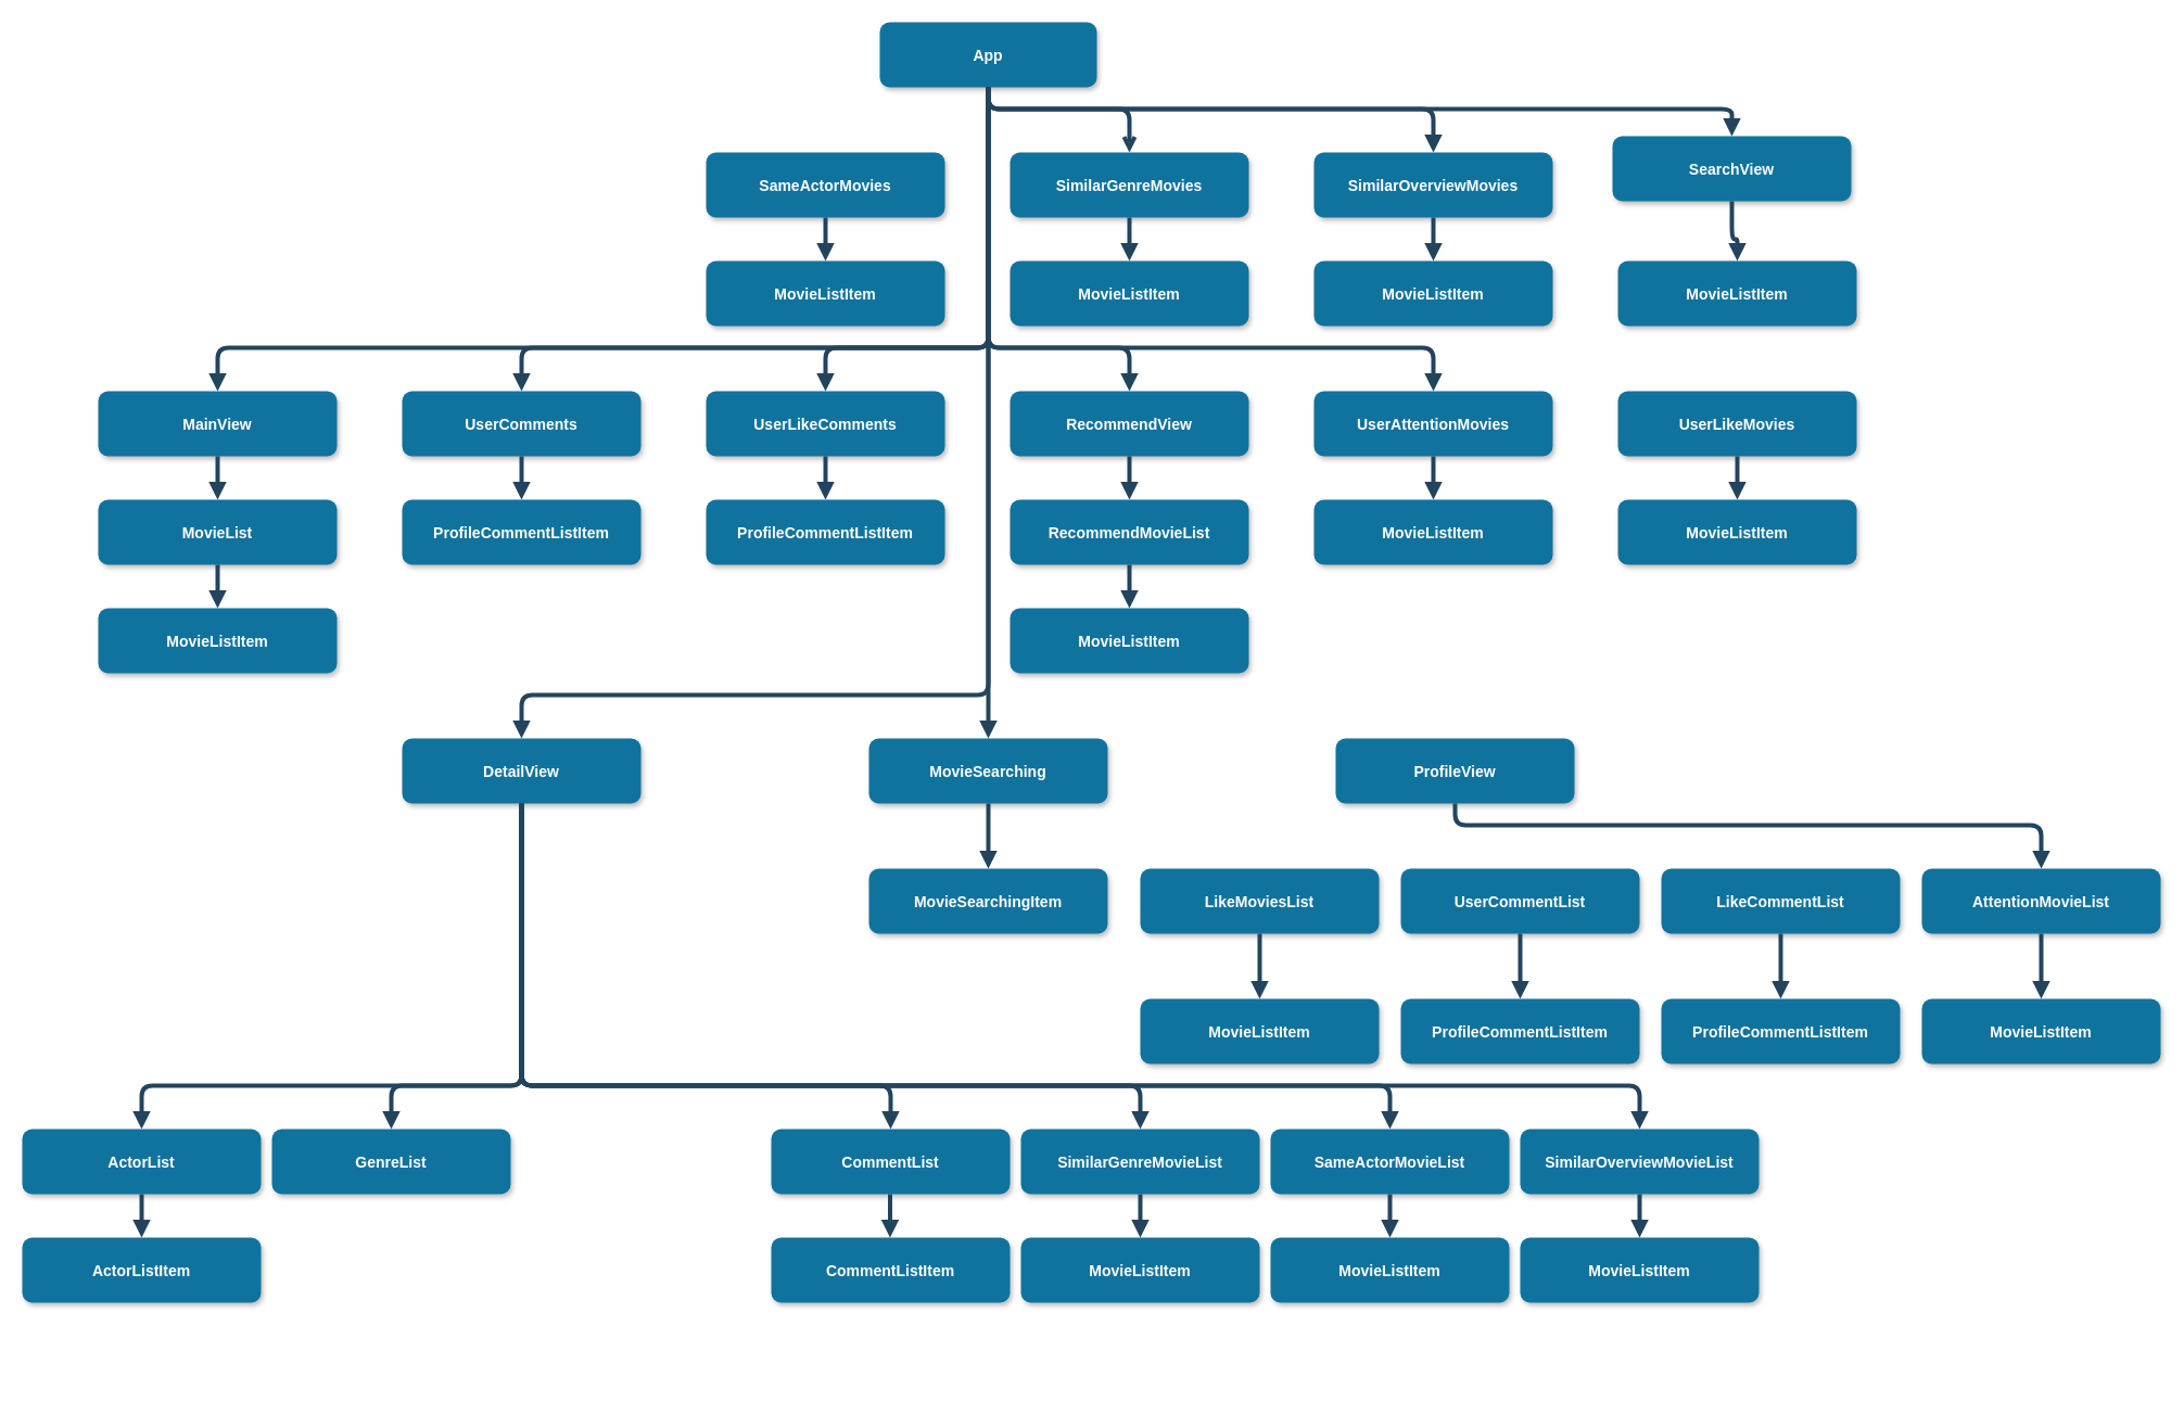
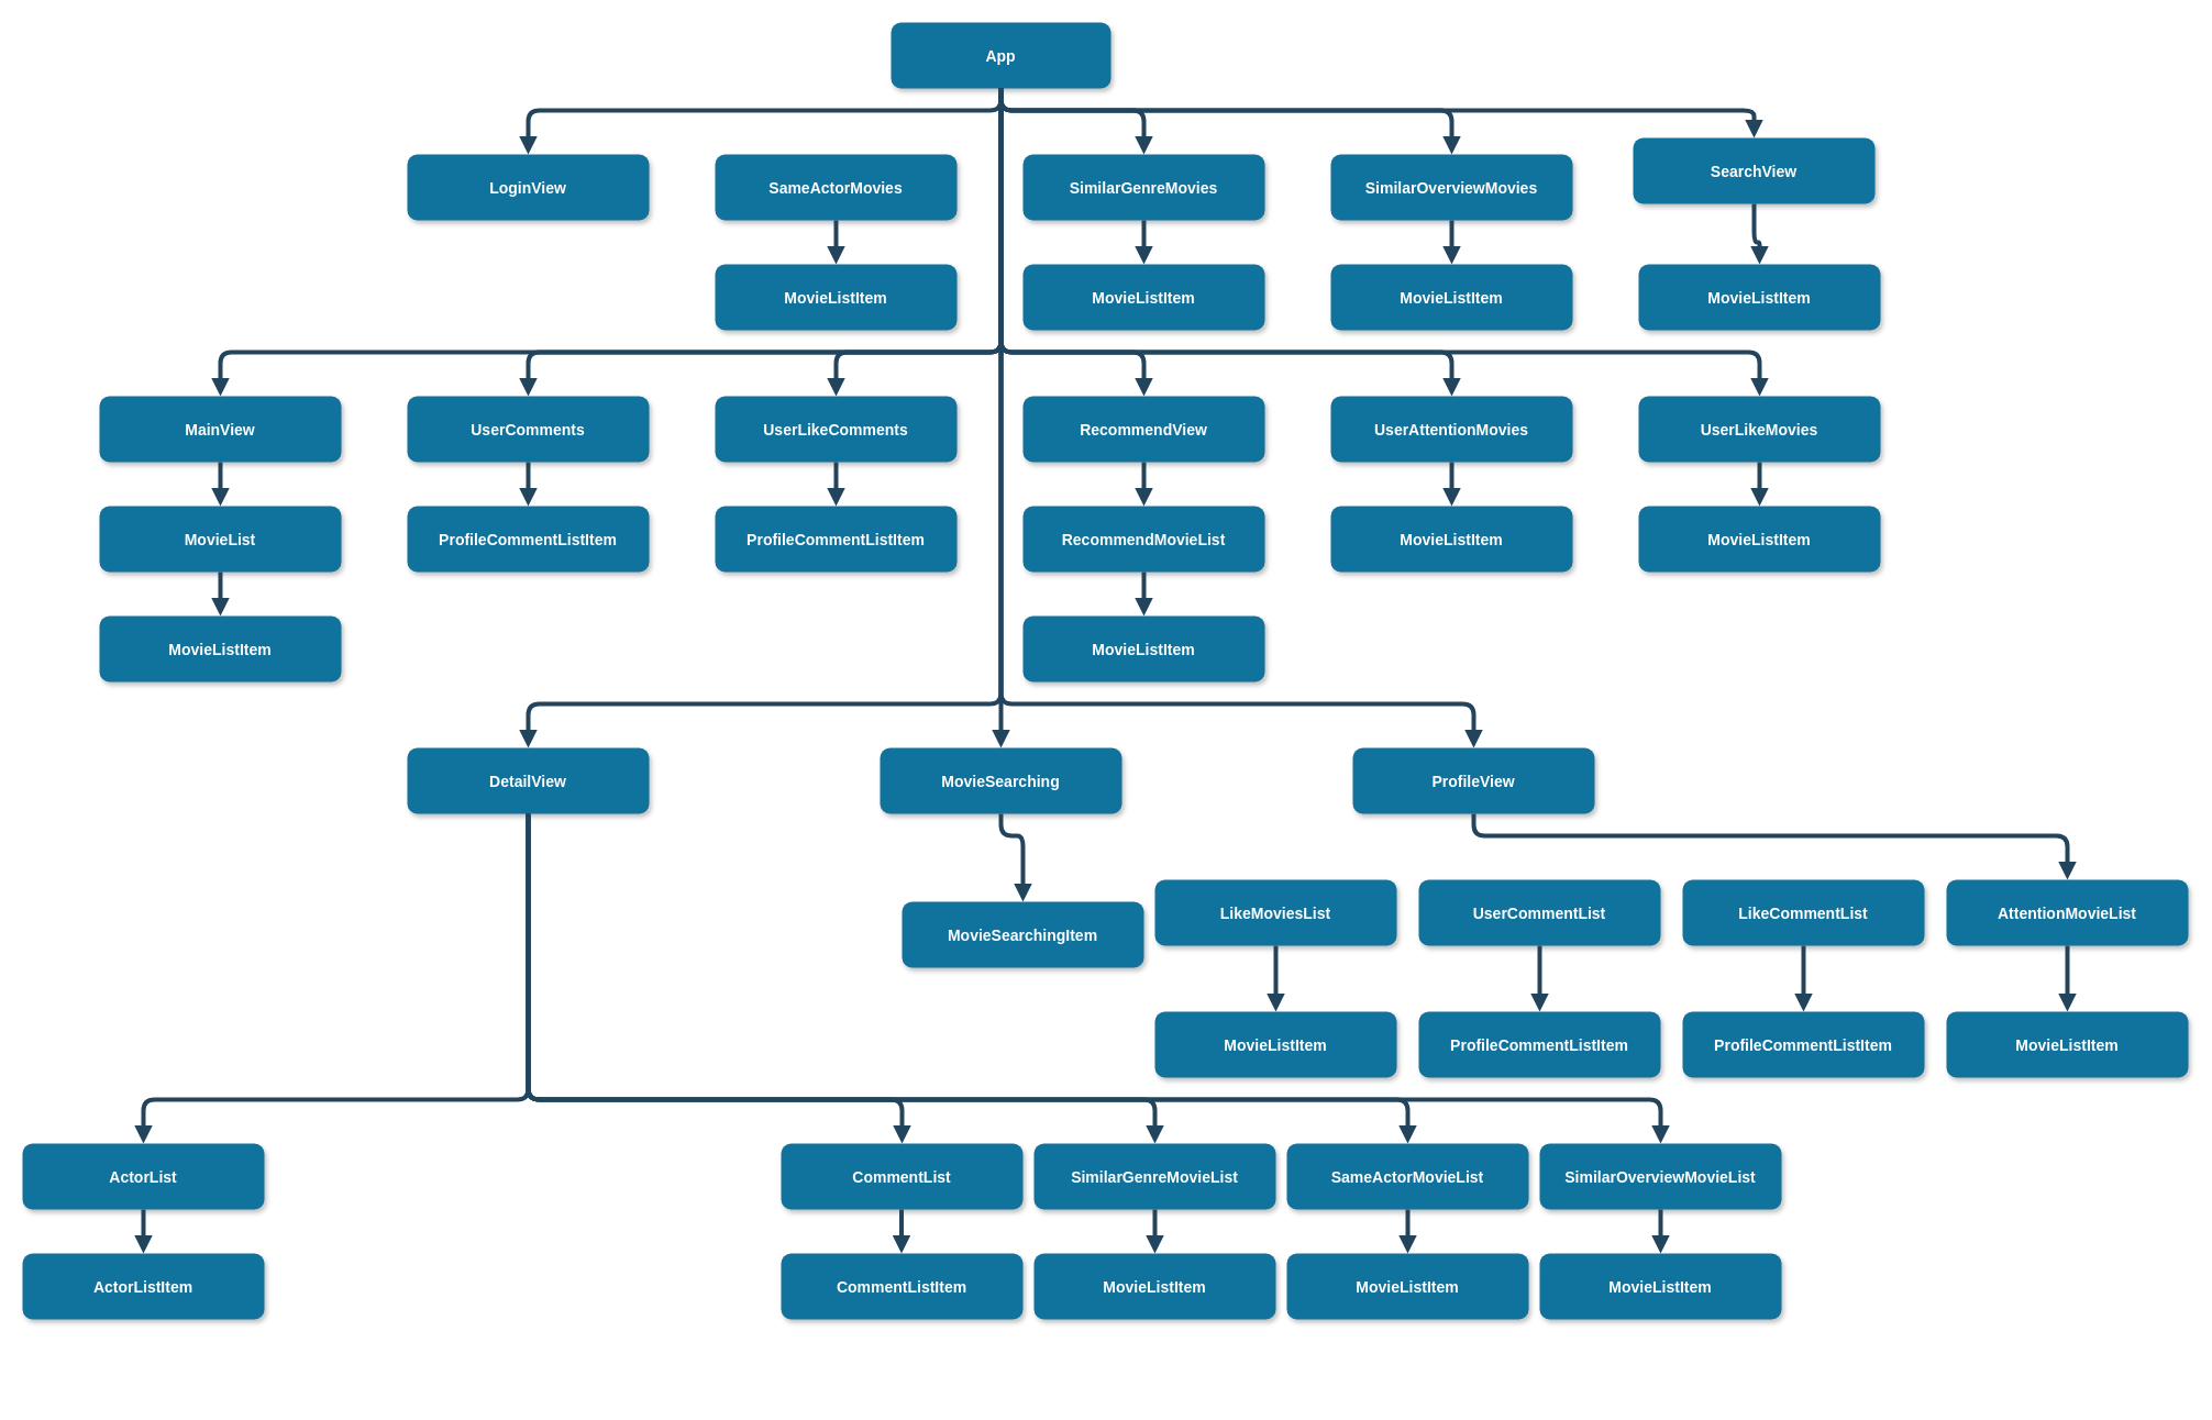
+ <mxCell id="7" value="" style="edgeStyle=elbowEdgeStyle;elbow=vertical;strokeWidth=4;endArrow=block;endFill=1;fontStyle=1;strokeColor=#23445D;exitX=0.5;exitY=1;exitDx=0;exitDy=0;entryX=0.5;entryY=0;entryDx=0;entryDy=0;" parent="1" source="2" target="8" edge="1"><mxGeometry x="190" y="-134.5" width="100" height="100" as="geometry"><mxPoint x="950" y="100" as="sourcePoint" /><mxPoint x="1120" y="140" as="targetPoint" /><Array as="points"><mxPoint x="660" y="100" /><mxPoint x="600" y="200" /></Array></mxGeometry></mxCell>
- <mxCell id="6" value="" style="edgeStyle=elbowEdgeStyle;elbow=vertical;strokeWidth=4;endArrow=open;endFill=1;fontStyle=1;strokeColor=#23445D;exitX=0.5;exitY=1;exitDx=0;exitDy=0;entryX=0.5;entryY=0;entryDx=0;entryDy=0;" parent="1" source="2" target="14" edge="1"><mxGeometry x="187" y="-134.5" width="100" height="100" as="geometry"><mxPoint x="947" y="100" as="sourcePoint" /><mxPoint x="827" y="315.5" as="targetPoint" /><Array as="points"><mxPoint x="960" y="100" /><mxPoint x="990" y="200" /><mxPoint x="1000" y="170" /><mxPoint x="827" y="255.5" /></Array></mxGeometry></mxCell>
+ <mxCell id="6" value="" style="edgeStyle=elbowEdgeStyle;elbow=vertical;strokeWidth=4;endArrow=block;endFill=1;fontStyle=1;strokeColor=#23445D;exitX=0.5;exitY=1;exitDx=0;exitDy=0;entryX=0.5;entryY=0;entryDx=0;entryDy=0;" parent="1" source="2" target="14" edge="1"><mxGeometry x="187" y="-134.5" width="100" height="100" as="geometry"><mxPoint x="947" y="100" as="sourcePoint" /><mxPoint x="827" y="315.5" as="targetPoint" /><Array as="points"><mxPoint x="960" y="100" /><mxPoint x="990" y="200" /><mxPoint x="1000" y="170" /><mxPoint x="827" y="255.5" /></Array></mxGeometry></mxCell>
+ <mxCell id="8" value="LoginView" style="rounded=1;fillColor=#10739E;strokeColor=none;shadow=1;gradientColor=none;fontStyle=1;fontColor=#FFFFFF;fontSize=14;" vertex="1" parent="1"><mxGeometry x="370" y="140" width="220" height="60" as="geometry" /></mxCell>
+ <mxCell id="25" value="" style="edgeStyle=elbowEdgeStyle;elbow=vertical;strokeWidth=4;endArrow=block;endFill=1;fontStyle=1;strokeColor=#23445D;exitX=0.5;exitY=1;exitDx=0;exitDy=0;entryX=0.5;entryY=0;entryDx=0;entryDy=0;" edge="1" parent="1" source="2" target="18"><mxGeometry x="122" y="225.5" width="100" height="100" as="geometry"><mxPoint x="970" y="160" as="sourcePoint" /><mxPoint x="710" y="570" as="targetPoint" /><Array as="points"><mxPoint x="950" y="320" /><mxPoint x="980" y="480" /><mxPoint x="810" y="470" /></Array></mxGeometry></mxCell>
+ <mxCell id="5" value="" style="edgeStyle=elbowEdgeStyle;elbow=vertical;strokeWidth=4;endArrow=block;endFill=1;fontStyle=1;strokeColor=#23445D;exitX=0.5;exitY=1;exitDx=0;exitDy=0;entryX=0.5;entryY=0;entryDx=0;entryDy=0;" parent="1" source="2" target="12" edge="1"><mxGeometry x="62" y="165.5" width="100" height="100" as="geometry"><mxPoint x="662" y="675.5" as="sourcePoint" /><mxPoint x="650" y="510" as="targetPoint" /><Array as="points"><mxPoint x="1040" y="640" /><mxPoint x="1090" y="800" /><mxPoint x="670" y="480" /><mxPoint x="910" y="470" /></Array></mxGeometry></mxCell>
- <mxCell id="39" value="MovieSearchingItem" style="rounded=1;fillColor=#10739E;strokeColor=none;shadow=1;gradientColor=none;fontStyle=1;fontColor=#FFFFFF;fontSize=14;" vertex="1" parent="1"><mxGeometry x="800" y="800" width="220" height="60" as="geometry" /></mxCell>
+ <mxCell id="39" value="MovieSearchingItem" style="rounded=1;fillColor=#10739E;strokeColor=none;shadow=1;gradientColor=none;fontStyle=1;fontColor=#FFFFFF;fontSize=14;" vertex="1" parent="1"><mxGeometry x="820" y="820" width="220" height="60" as="geometry" /></mxCell>
- <mxCell id="89" value="" style="edgeStyle=elbowEdgeStyle;elbow=vertical;strokeWidth=4;endArrow=block;endFill=1;fontStyle=1;strokeColor=#23445D;exitX=0.5;exitY=1;exitDx=0;exitDy=0;entryX=0.5;entryY=0;entryDx=0;entryDy=0;" edge="1" parent="1" source="9" target="33"><mxGeometry x="-368" y="795.5" width="100" height="100" as="geometry"><mxPoint x="510" y="770" as="sourcePoint" /><mxPoint x="1080" y="1070" as="targetPoint" /><Array as="points"><mxPoint x="440" y="1000" /><mxPoint x="1350" y="1050" /><mxPoint x="530" y="950" /><mxPoint x="190" y="1260" /><mxPoint x="390" y="1100" /><mxPoint x="410" y="1090" /></Array></mxGeometry></mxCell>
- <mxCell id="33" value="GenreList" style="rounded=1;fillColor=#10739E;strokeColor=none;shadow=1;gradientColor=none;fontStyle=1;fontColor=#FFFFFF;fontSize=14;" vertex="1" parent="1"><mxGeometry x="250" y="1040" width="220" height="60" as="geometry" /></mxCell>
